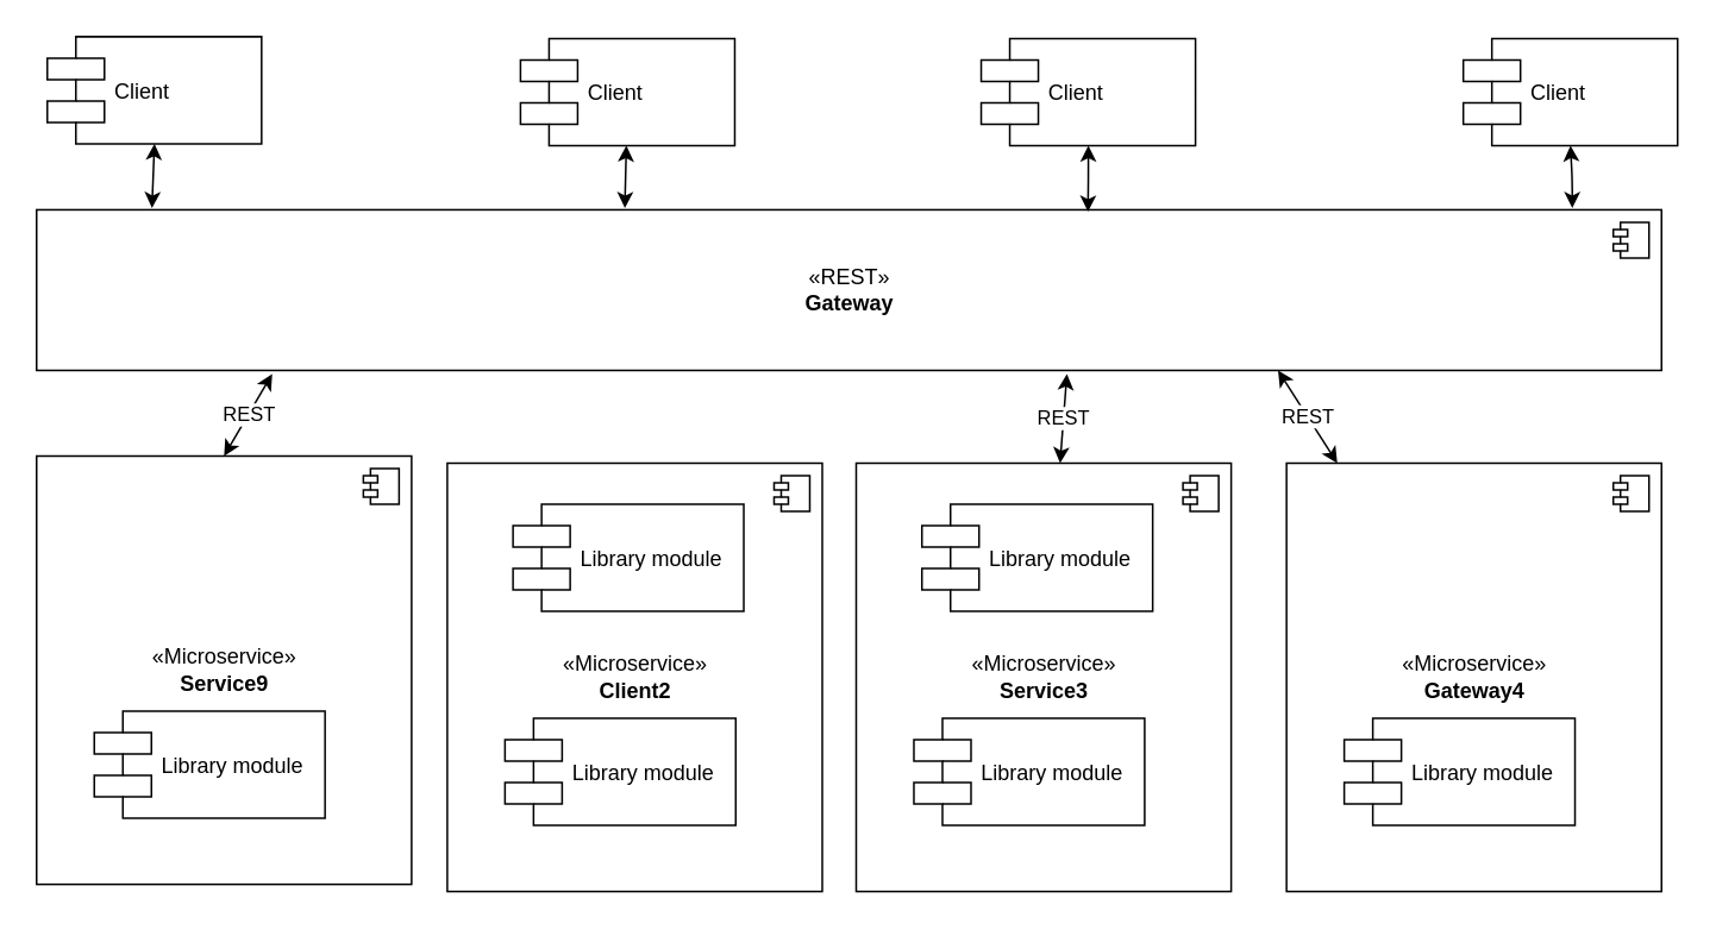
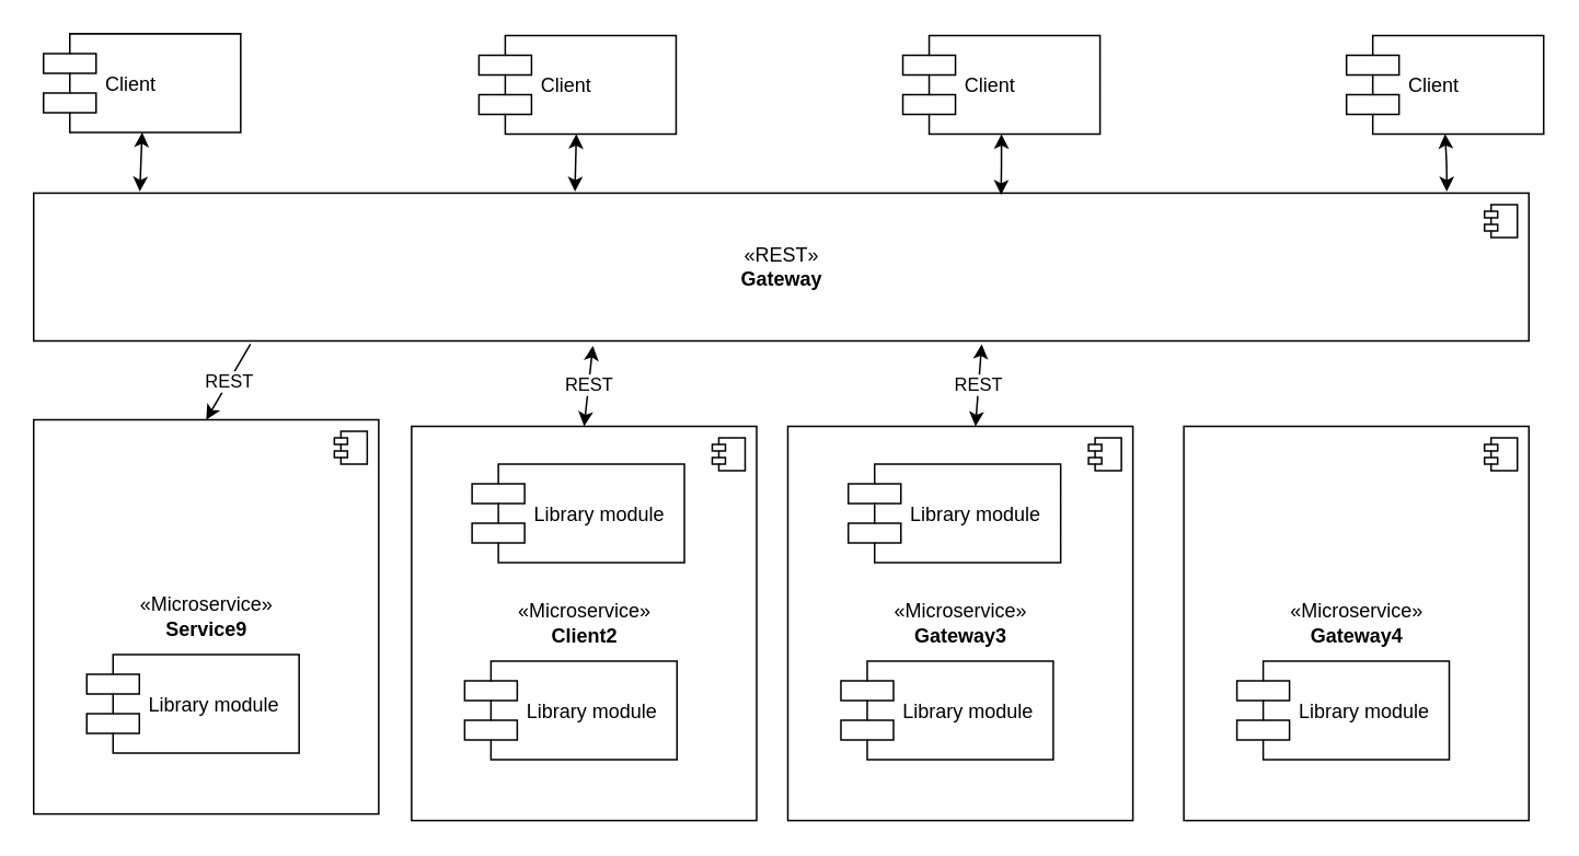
- <mxCell id="26" value="REST" style="endArrow=classic;startArrow=classic;html=1;exitX=0.5;exitY=0;exitDx=0;exitDy=0;entryX=0.145;entryY=1.022;entryDx=0;entryDy=0;entryPerimeter=0;" parent="1" source="7" target="5" edge="1"><mxGeometry width="50" height="50" relative="1" as="geometry"><mxPoint x="10" y="270" as="sourcePoint" /><mxPoint x="60" y="220" as="targetPoint" /></mxGeometry></mxCell>
+ <mxCell id="26" value="REST" style="endArrow=none;startArrow=classic;html=1;exitX=0.5;exitY=0;exitDx=0;exitDy=0;entryX=0.145;entryY=1.022;entryDx=0;entryDy=0;entryPerimeter=0;" parent="1" source="7" target="5" edge="1"><mxGeometry width="50" height="50" relative="1" as="geometry"><mxPoint x="10" y="270" as="sourcePoint" /><mxPoint x="60" y="220" as="targetPoint" /></mxGeometry></mxCell>
- <mxCell id="29" value="REST" style="endArrow=classic;startArrow=classic;html=1;entryX=0.764;entryY=1;entryDx=0;entryDy=0;entryPerimeter=0;" parent="1" source="19" target="5" edge="1"><mxGeometry width="50" height="50" relative="1" as="geometry"><mxPoint x="135" y="265" as="sourcePoint" /><mxPoint x="315.645" y="217" as="targetPoint" /></mxGeometry></mxCell>
+ <mxCell id="27" value="REST" style="endArrow=classic;startArrow=classic;html=1;exitX=0.5;exitY=0;exitDx=0;exitDy=0;entryX=0.374;entryY=1.033;entryDx=0;entryDy=0;entryPerimeter=0;" parent="1" source="10" target="5" edge="1"><mxGeometry width="50" height="50" relative="1" as="geometry"><mxPoint x="135" y="265" as="sourcePoint" /><mxPoint x="315.645" y="217" as="targetPoint" /></mxGeometry></mxCell>
- <mxCell id="14" value="«Microservice»&lt;br&gt;&lt;b&gt;Service3&lt;/b&gt;" style="html=1;" parent="1" vertex="1"><mxGeometry x="479" y="259" width="210" height="240" as="geometry" /></mxCell>
+ <mxCell id="14" value="«Microservice»&lt;br&gt;&lt;b&gt;Gateway3&lt;/b&gt;" style="html=1;" parent="1" vertex="1"><mxGeometry x="479" y="259" width="210" height="240" as="geometry" /></mxCell>
